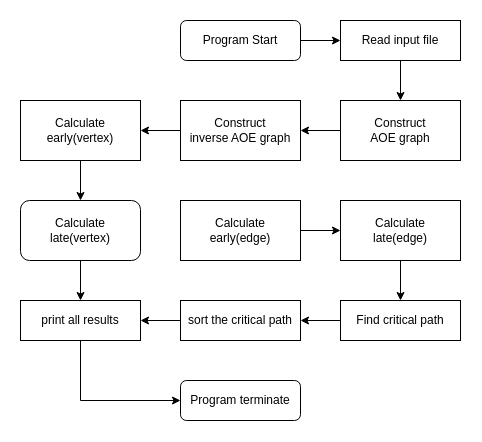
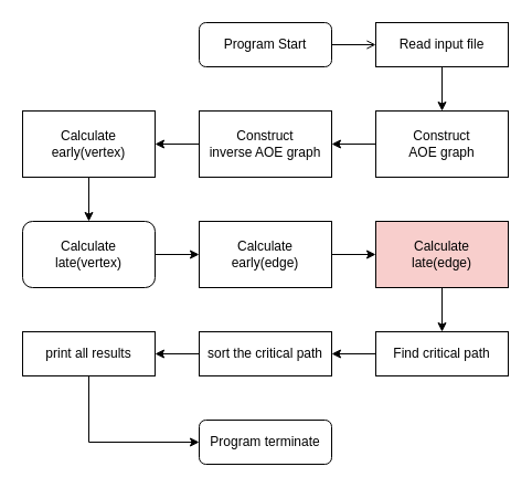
- <mxCell id="2" style="edgeStyle=orthogonalEdgeStyle;rounded=0;orthogonalLoop=1;jettySize=auto;html=1;exitX=1;exitY=0.5;exitDx=0;exitDy=0;entryX=0;entryY=0.5;entryDx=0;entryDy=0;" edge="1" parent="1" source="3" target="5"><mxGeometry relative="1" as="geometry" /></mxCell>
+ <mxCell id="2" style="edgeStyle=orthogonalEdgeStyle;rounded=0;orthogonalLoop=1;jettySize=auto;html=1;exitX=1;exitY=0.5;exitDx=0;exitDy=0;entryX=0;entryY=0.5;entryDx=0;entryDy=0;endArrow=open;" edge="1" parent="1" source="3" target="5"><mxGeometry relative="1" as="geometry" /></mxCell>
- <mxCell id="17" value="Calculate &lt;br&gt;late(edge)" style="rounded=0;whiteSpace=wrap;html=1;" vertex="1" parent="1"><mxGeometry x="340" y="200" width="120" height="60" as="geometry" /></mxCell>
+ <mxCell id="17" value="Calculate &lt;br&gt;late(edge)" style="rounded=0;whiteSpace=wrap;html=1;fillColor=#f8cecc;" vertex="1" parent="1"><mxGeometry x="340" y="200" width="120" height="60" as="geometry" /></mxCell>
- <mxCell id="12" value="" style="edgeStyle=orthogonalEdgeStyle;rounded=0;orthogonalLoop=1;jettySize=auto;html=1;" edge="1" parent="1" source="13" target="23"><mxGeometry relative="1" as="geometry" /></mxCell>
+ <mxCell id="12" value="" style="edgeStyle=orthogonalEdgeStyle;rounded=0;orthogonalLoop=1;jettySize=auto;html=1;" edge="1" parent="1" source="13" target="15"><mxGeometry relative="1" as="geometry" /></mxCell>
